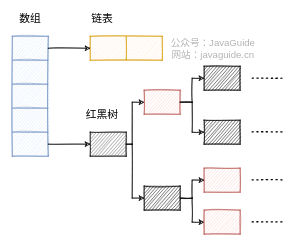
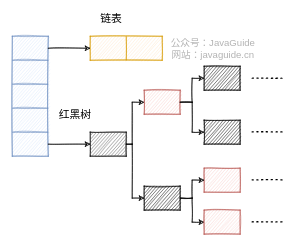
- <mxCell id="13" value="&lt;font style=&quot;font-size: 18px&quot;&gt;数组&lt;/font&gt;" style="text;html=1;strokeColor=none;fillColor=none;align=center;verticalAlign=middle;whiteSpace=wrap;rounded=0;sketch=1;" parent="1" vertex="1"><mxGeometry x="30" y="20" width="40" height="20" as="geometry" /></mxCell>
- <mxCell id="23" value="&lt;font style=&quot;font-size: 18px&quot;&gt;链表&lt;/font&gt;" style="text;html=1;strokeColor=none;fillColor=none;align=center;verticalAlign=middle;whiteSpace=wrap;rounded=0;sketch=1;" parent="1" vertex="1"><mxGeometry x="150" y="20" width="40" height="20" as="geometry" /></mxCell>
+ <mxCell id="23" value="&lt;font style=&quot;font-size: 18px&quot;&gt;链表&lt;/font&gt;" style="text;html=1;strokeColor=none;fillColor=none;align=center;verticalAlign=middle;whiteSpace=wrap;rounded=0;sketch=1;" parent="1" vertex="1"><mxGeometry x="165" y="20" width="40" height="20" as="geometry" /></mxCell>
- <mxCell id="53" value="&lt;span style=&quot;font-size: 18px&quot;&gt;红黑树&lt;/span&gt;" style="text;html=1;strokeColor=none;fillColor=none;align=center;verticalAlign=middle;whiteSpace=wrap;rounded=0;sketch=1;" vertex="1" parent="1"><mxGeometry x="140" y="180" width="60" height="20" as="geometry" /></mxCell>
+ <mxCell id="53" value="&lt;span style=&quot;font-size: 18px&quot;&gt;红黑树&lt;/span&gt;" style="text;html=1;strokeColor=none;fillColor=none;align=center;verticalAlign=middle;whiteSpace=wrap;rounded=0;sketch=1;" vertex="1" parent="1"><mxGeometry x="95" y="180" width="60" height="20" as="geometry" /></mxCell>
